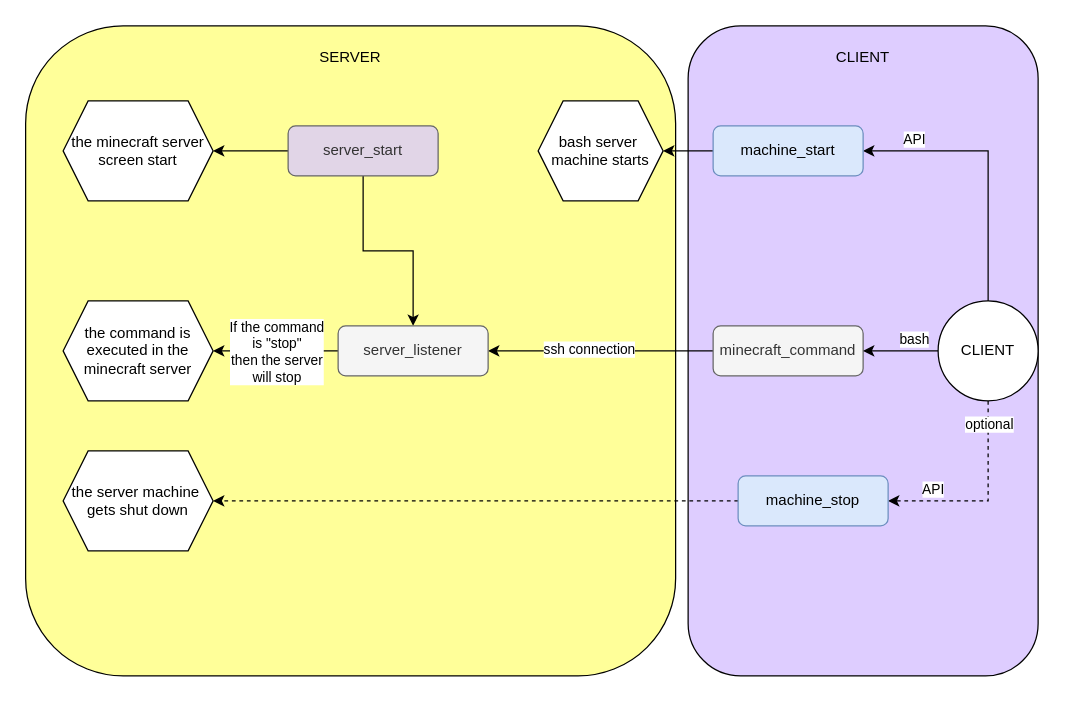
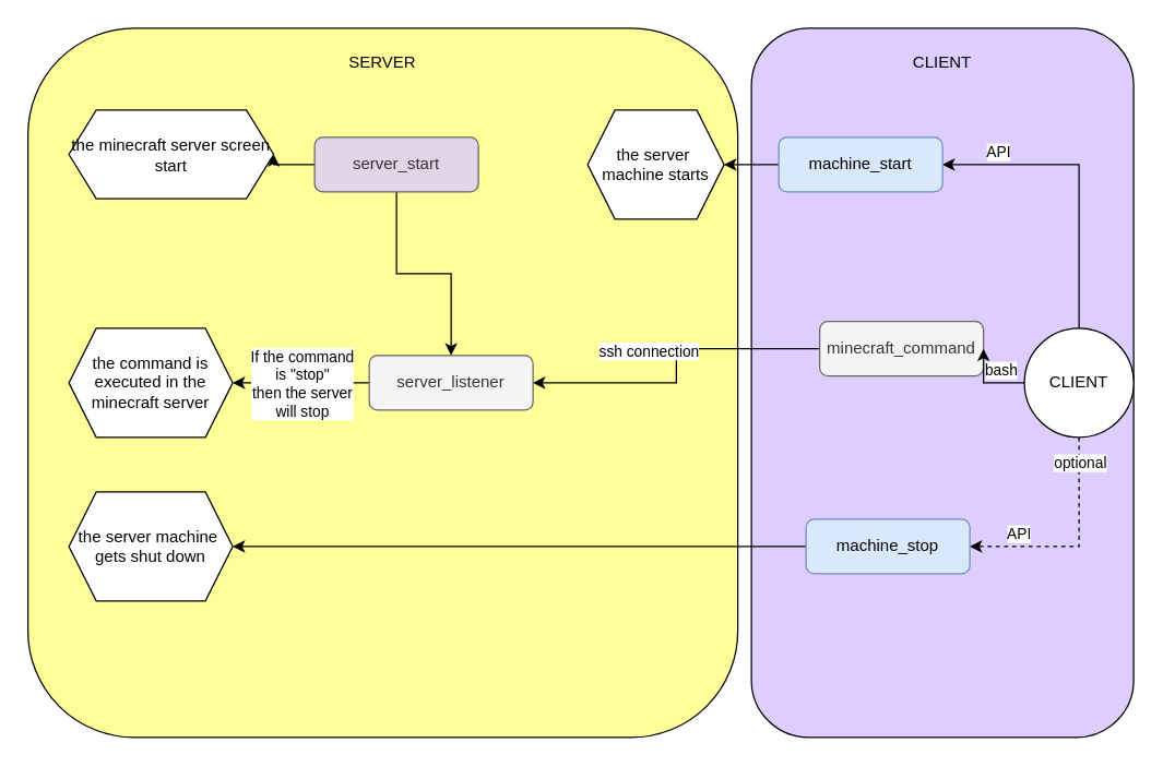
- <mxCell id="24" value="the minecraft server screen start" style="shape=hexagon;perimeter=hexagonPerimeter2;whiteSpace=wrap;html=1;fixedSize=1;" parent="1" vertex="1"><mxGeometry x="50" y="80" width="120" height="80" as="geometry" /></mxCell>
+ <mxCell id="24" value="the minecraft server screen start" style="shape=hexagon;perimeter=hexagonPerimeter2;whiteSpace=wrap;html=1;fixedSize=1;" parent="1" vertex="1"><mxGeometry x="50" y="80" width="150" height="65" as="geometry" /></mxCell>
- <mxCell id="23" value="bash server&amp;nbsp;&lt;div&gt;machine starts&lt;/div&gt;" style="shape=hexagon;perimeter=hexagonPerimeter2;whiteSpace=wrap;html=1;fixedSize=1;" parent="1" vertex="1"><mxGeometry x="430" y="80" width="100" height="80" as="geometry" /></mxCell>
+ <mxCell id="23" value="the server&amp;nbsp;&lt;div&gt;machine starts&lt;/div&gt;" style="shape=hexagon;perimeter=hexagonPerimeter2;whiteSpace=wrap;html=1;fixedSize=1;" parent="1" vertex="1"><mxGeometry x="430" y="80" width="100" height="80" as="geometry" /></mxCell>
- <mxCell id="9" value="minecraft_command" style="rounded=1;whiteSpace=wrap;html=1;fontSize=12;glass=0;strokeWidth=1;shadow=0;fillColor=#f5f5f5;fontColor=#333333;strokeColor=#666666;" parent="1" vertex="1"><mxGeometry x="570" y="260" width="120" height="40" as="geometry" /></mxCell>
+ <mxCell id="9" value="minecraft_command" style="rounded=1;whiteSpace=wrap;html=1;fontSize=12;glass=0;strokeWidth=1;shadow=0;fillColor=#f5f5f5;fontColor=#333333;strokeColor=#666666;" parent="1" vertex="1"><mxGeometry x="600" y="235" width="120" height="40" as="geometry" /></mxCell>
- <mxCell id="27" style="edgeStyle=orthogonalEdgeStyle;rounded=0;orthogonalLoop=1;jettySize=auto;html=1;exitX=0;exitY=0.5;exitDx=0;exitDy=0;entryX=1;entryY=0.5;entryDx=0;entryDy=0;dashed=1;" edge="1" parent="1" source="28" target="26"><mxGeometry relative="1" as="geometry" /></mxCell>
+ <mxCell id="27" style="edgeStyle=orthogonalEdgeStyle;rounded=0;orthogonalLoop=1;jettySize=auto;html=1;exitX=0;exitY=0.5;exitDx=0;exitDy=0;entryX=1;entryY=0.5;entryDx=0;entryDy=0;" edge="1" parent="1" source="28" target="26"><mxGeometry relative="1" as="geometry" /></mxCell>
